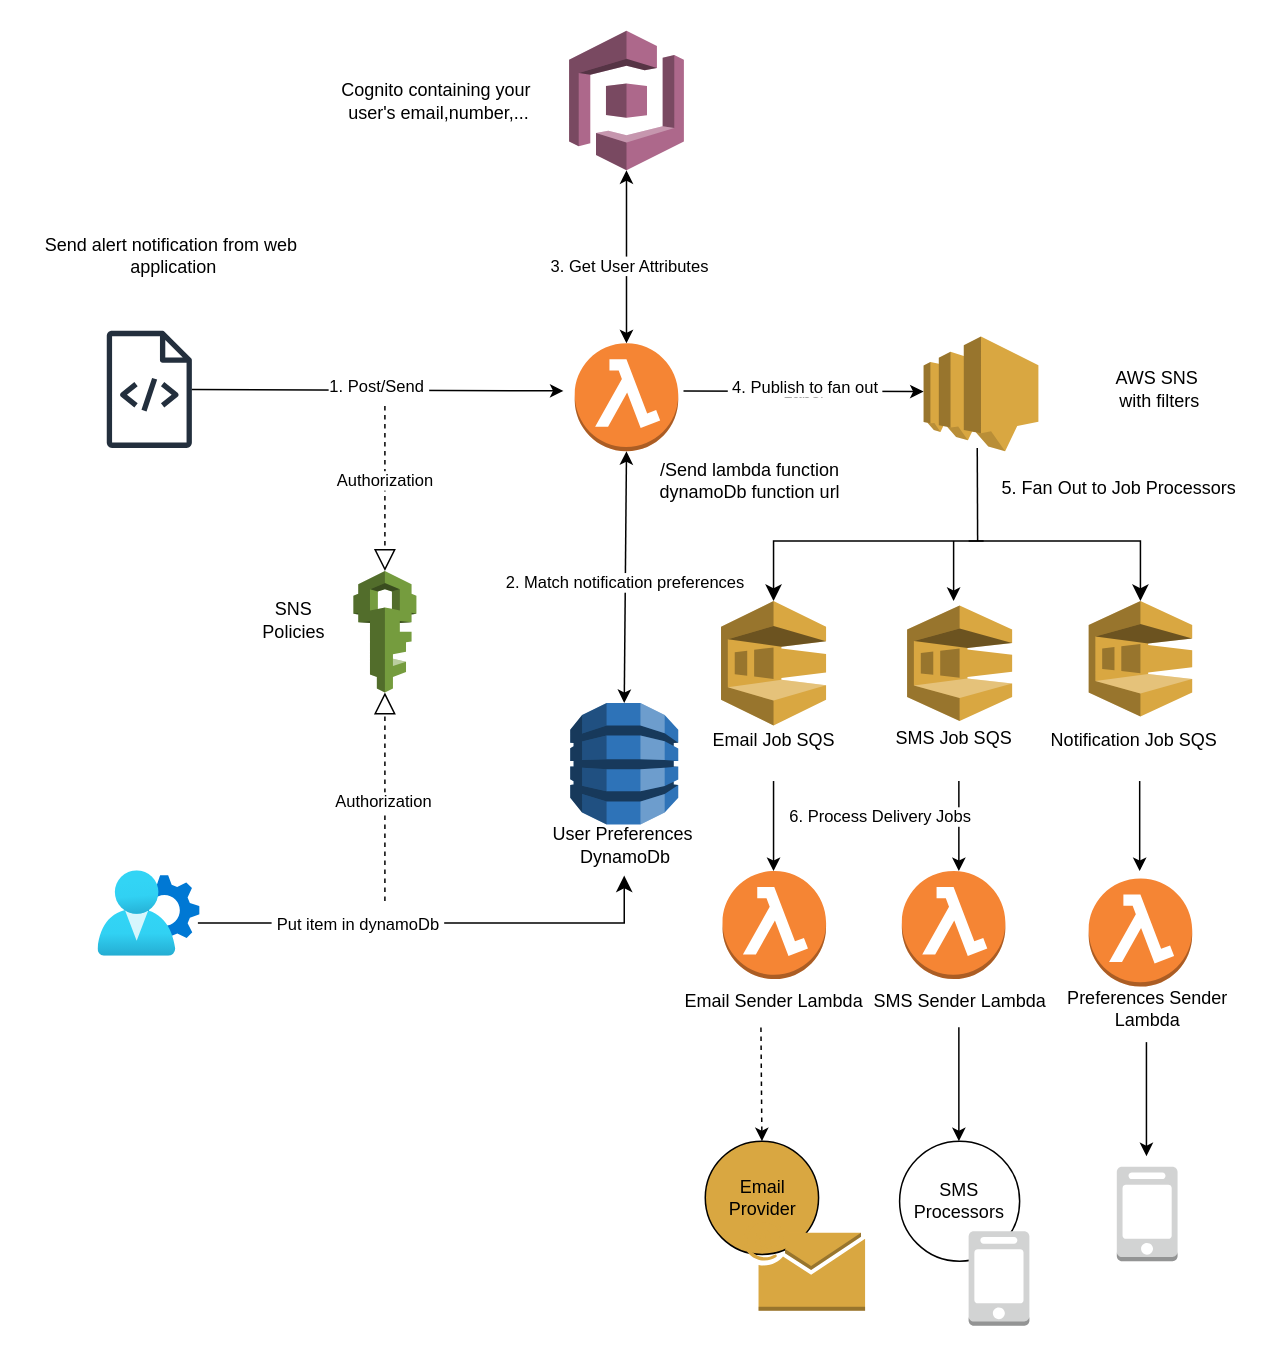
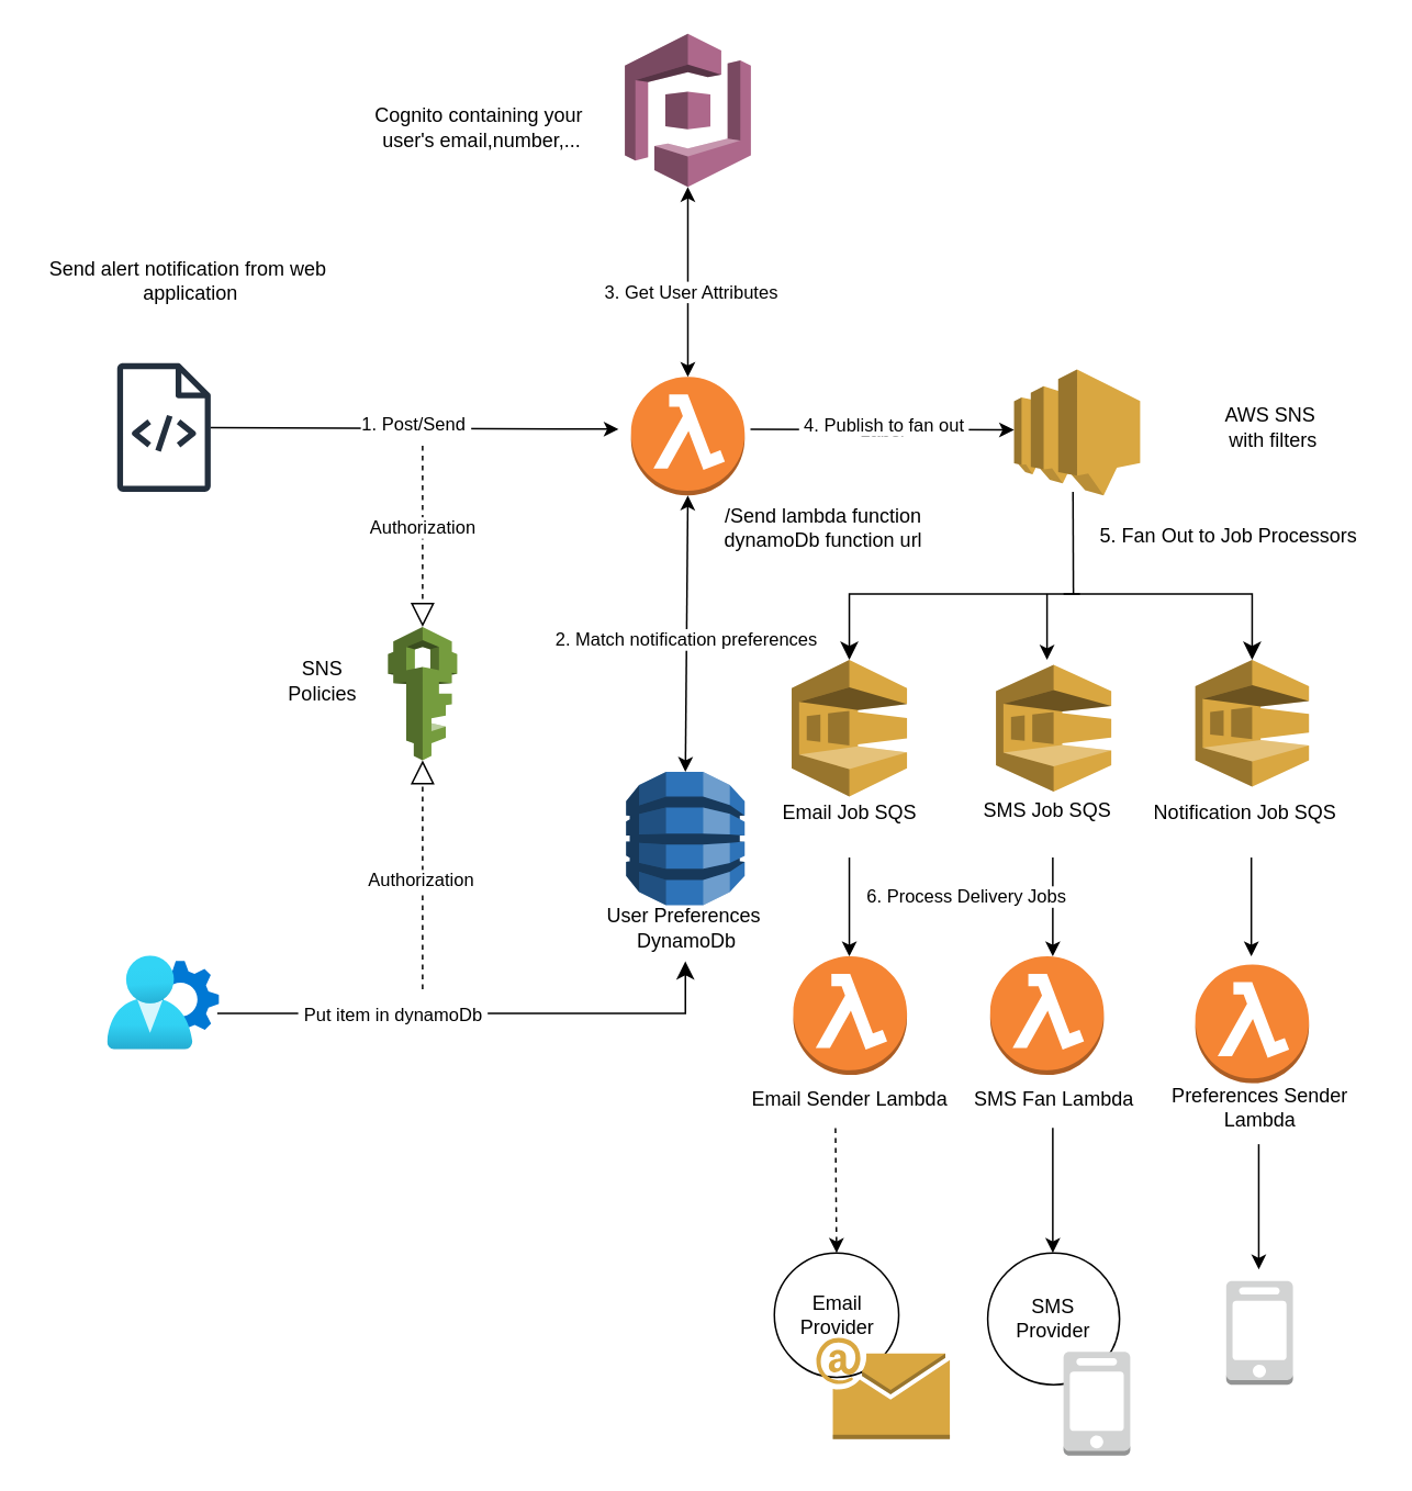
- <mxCell id="24" value="Cognito containing your&lt;br&gt;&amp;nbsp;user's email,number,..." style="text;html=1;align=center;verticalAlign=middle;resizable=0;points=[];autosize=1;strokeColor=none;fillColor=none;textWrap=true;" vertex="1" parent="1"><mxGeometry x="215" y="46.5" width="150" height="40" as="geometry" /></mxCell>
+ <mxCell id="24" value="Cognito containing your&lt;br&gt;&amp;nbsp;user's email,number,..." style="text;html=1;align=center;verticalAlign=middle;resizable=0;points=[];autosize=1;strokeColor=none;fillColor=none;textWrap=true;" vertex="1" parent="1"><mxGeometry x="215" y="56.5" width="150" height="40" as="geometry" /></mxCell>
- <mxCell id="42" value="SMS Sender Lambda" style="text;html=1;align=center;verticalAlign=middle;resizable=0;points=[];autosize=1;strokeColor=none;fillColor=none;" vertex="1" parent="1"><mxGeometry x="569" y="652" width="140" height="30" as="geometry" /></mxCell>
+ <mxCell id="42" value="SMS Fan Lambda" style="text;html=1;align=center;verticalAlign=middle;resizable=0;points=[];autosize=1;strokeColor=none;fillColor=none;" vertex="1" parent="1"><mxGeometry x="569" y="652" width="140" height="30" as="geometry" /></mxCell>
- <mxCell id="16" value="Email Provider" style="ellipse;whiteSpace=wrap;html=1;aspect=fixed;fillColor=#d9a741;" vertex="1" parent="1"><mxGeometry x="469.5" y="760" width="75.5" height="75.5" as="geometry" /></mxCell>
+ <mxCell id="16" value="Email Provider" style="ellipse;whiteSpace=wrap;html=1;aspect=fixed;" vertex="1" parent="1"><mxGeometry x="469.5" y="760" width="75.5" height="75.5" as="geometry" /></mxCell>
- <mxCell id="18" value="SMS &lt;br&gt;Processors" style="ellipse;whiteSpace=wrap;html=1;aspect=fixed;" vertex="1" parent="1"><mxGeometry x="599" y="760" width="80" height="80" as="geometry" /></mxCell>
+ <mxCell id="18" value="SMS &lt;br&gt;Provider" style="ellipse;whiteSpace=wrap;html=1;aspect=fixed;" vertex="1" parent="1"><mxGeometry x="599" y="760" width="80" height="80" as="geometry" /></mxCell>
